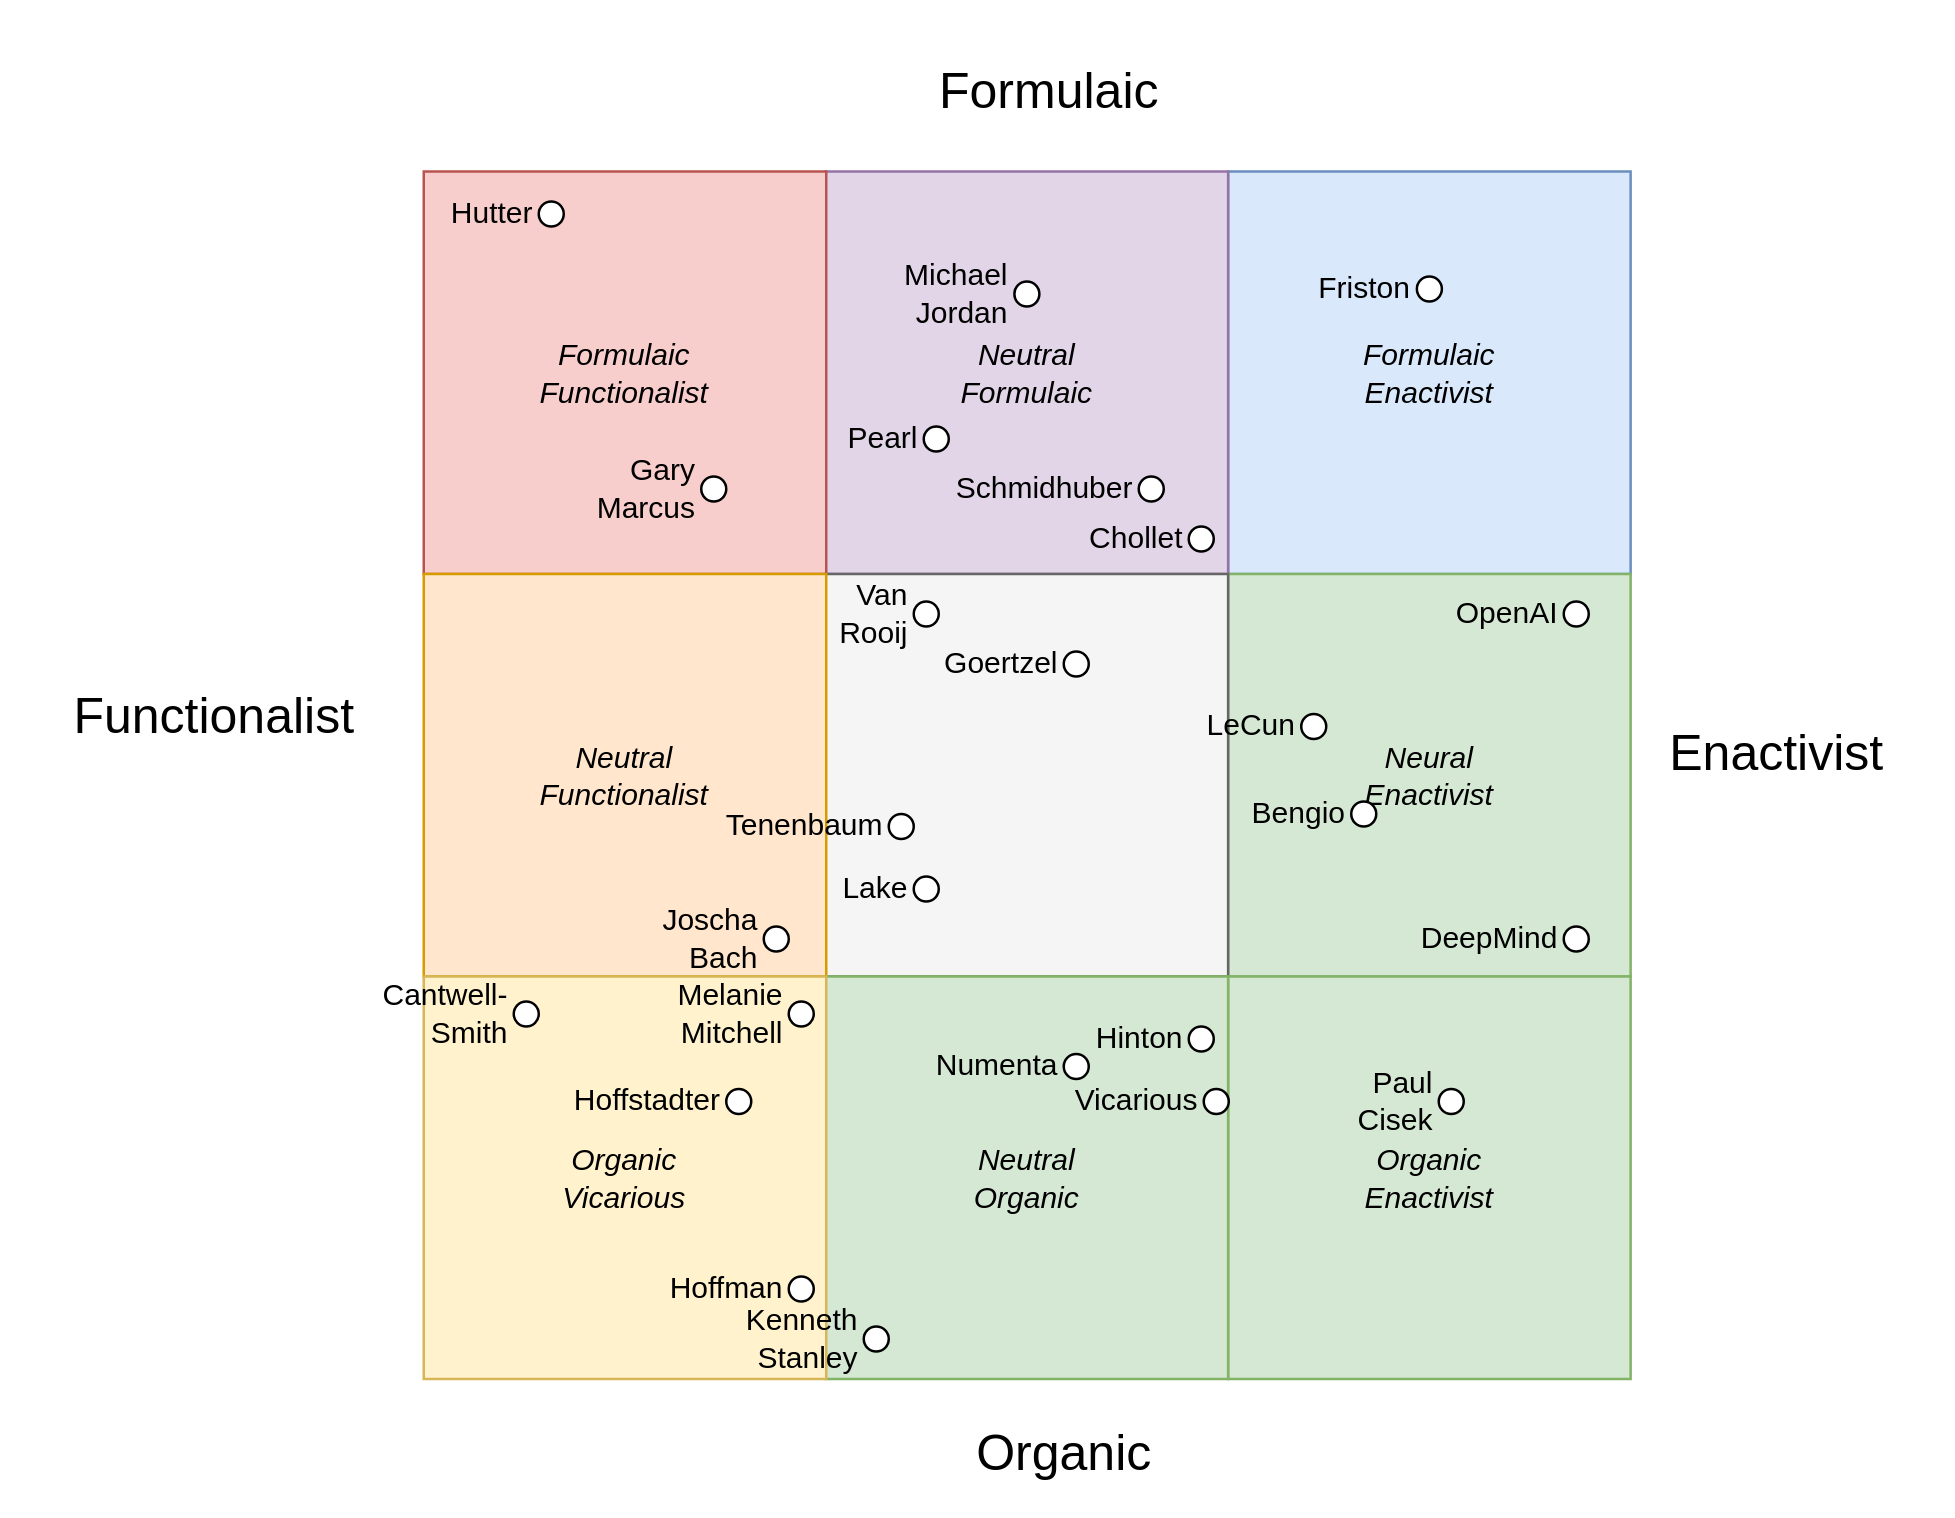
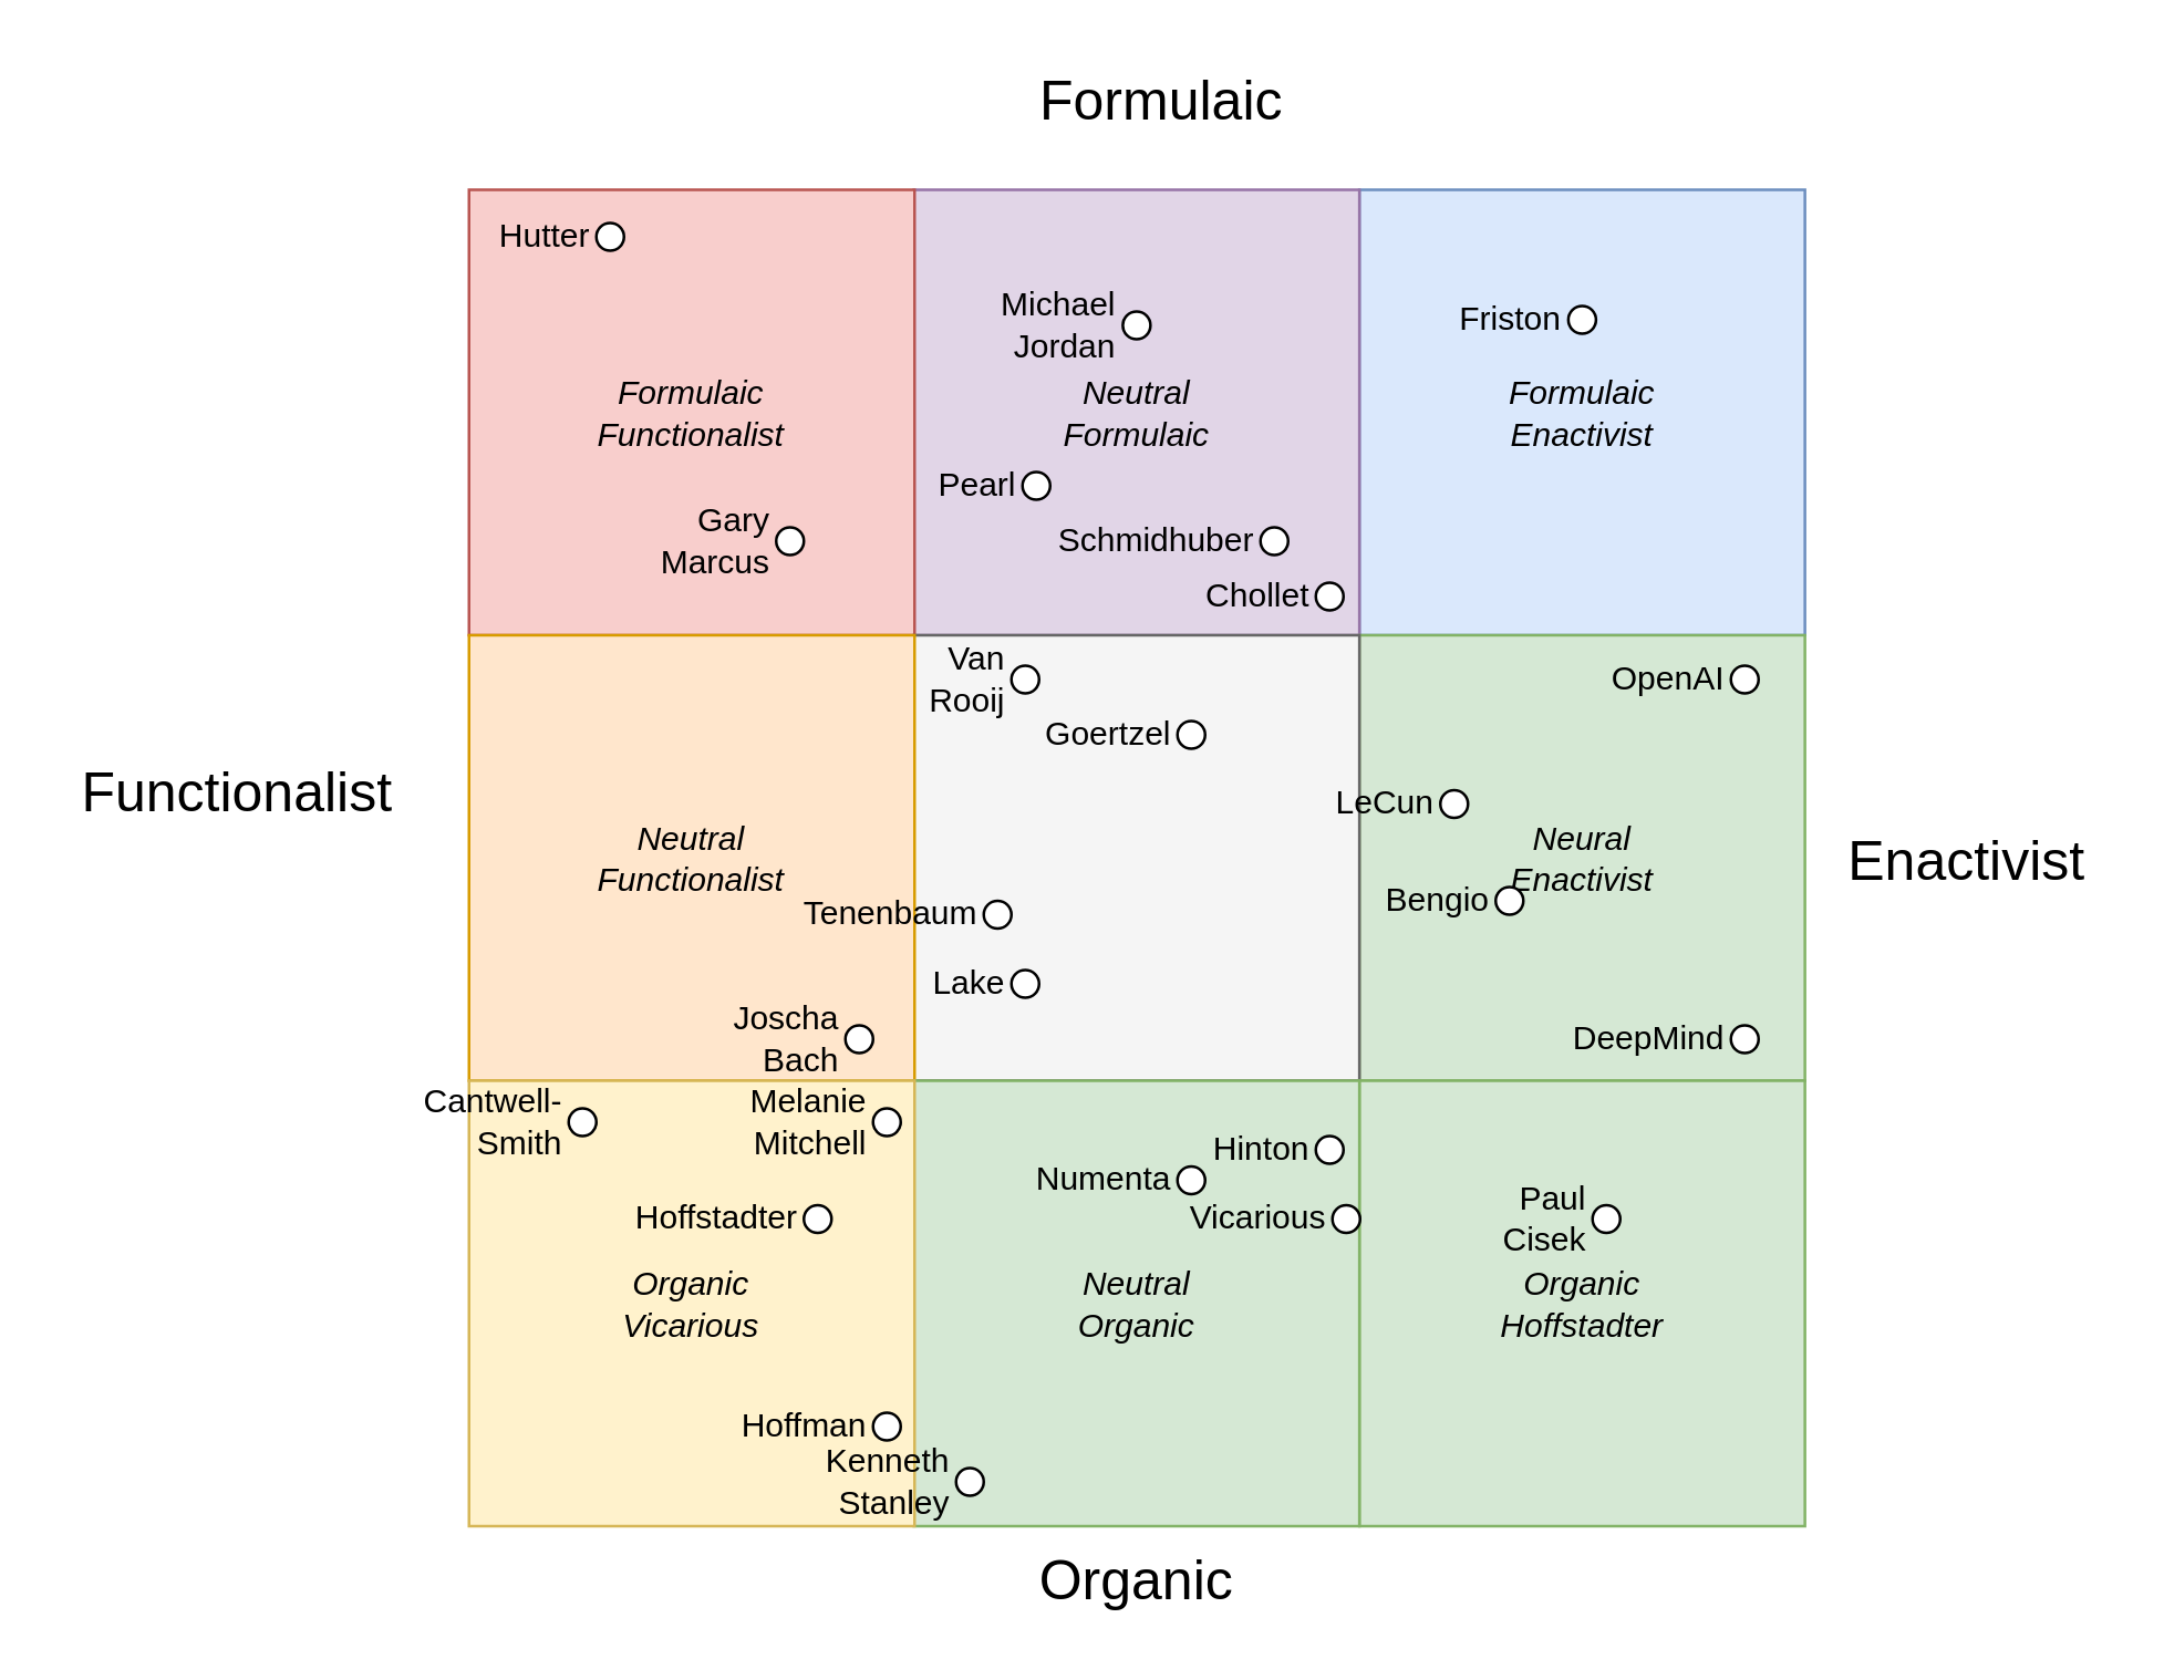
- <mxCell id="13" value="Enactivist" style="text;html=1;align=center;verticalAlign=middle;resizable=0;points=[];autosize=1;fontSize=20;" parent="1" vertex="1"><mxGeometry x="660" y="285" width="100" height="30" as="geometry" /></mxCell>
+ <mxCell id="13" value="Enactivist" style="text;html=1;align=center;verticalAlign=middle;resizable=0;points=[];autosize=1;fontSize=20;" parent="1" vertex="1"><mxGeometry x="660" y="295" width="100" height="30" as="geometry" /></mxCell>
- <mxCell id="8" value="Organic&lt;br&gt;Enactivist" style="whiteSpace=wrap;html=1;aspect=fixed;fillColor=#d5e8d4;strokeColor=#82b366;fontStyle=2" vertex="1" parent="1"><mxGeometry x="490.75" y="390" width="161" height="161" as="geometry" /></mxCell>
+ <mxCell id="8" value="Organic&lt;br&gt;Hoffstadter" style="whiteSpace=wrap;html=1;aspect=fixed;fillColor=#d5e8d4;strokeColor=#82b366;fontStyle=2" vertex="1" parent="1"><mxGeometry x="490.75" y="390" width="161" height="161" as="geometry" /></mxCell>
- <mxCell id="11" value="Organic" style="text;html=1;align=center;verticalAlign=middle;resizable=0;points=[];autosize=1;fontSize=20;" parent="1" vertex="1"><mxGeometry x="380" y="565" width="90" height="30" as="geometry" /></mxCell>
+ <mxCell id="11" value="Organic" style="text;html=1;align=center;verticalAlign=middle;resizable=0;points=[];autosize=1;fontSize=20;" parent="1" vertex="1"><mxGeometry x="365" y="555" width="90" height="30" as="geometry" /></mxCell>
